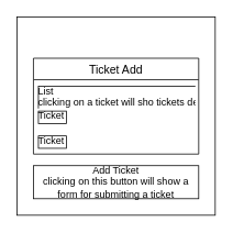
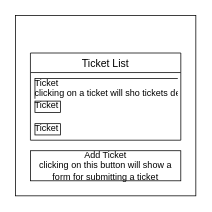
- <mxCell id="3" value="Ticket Add" style="swimlane;fontStyle=0;childLayout=stackLayout;horizontal=1;startSize=26;horizontalStack=0;resizeParent=1;resizeParentMax=0;resizeLast=0;collapsible=1;marginBottom=0;align=center;fontSize=14;" vertex="1" parent="1"><mxGeometry x="40" y="70" width="200" height="116" as="geometry" /></mxCell>
+ <mxCell id="3" value="Ticket List" style="swimlane;fontStyle=0;childLayout=stackLayout;horizontal=1;startSize=26;horizontalStack=0;resizeParent=1;resizeParentMax=0;resizeLast=0;collapsible=1;marginBottom=0;align=center;fontSize=14;" vertex="1" parent="1"><mxGeometry x="40" y="70" width="200" height="116" as="geometry" /></mxCell>
- <mxCell id="4" value="List&#10;clicking on a ticket will sho tickets detal" style="text;strokeColor=none;fillColor=none;spacingLeft=4;spacingRight=4;overflow=hidden;rotatable=0;points=[[0,0.5],[1,0.5]];portConstraint=eastwest;fontSize=12;labelBorderColor=default;" vertex="1" parent="3"><mxGeometry y="26" width="200" height="30" as="geometry" /></mxCell>
+ <mxCell id="4" value="Ticket&#10;clicking on a ticket will sho tickets detal" style="text;strokeColor=none;fillColor=none;spacingLeft=4;spacingRight=4;overflow=hidden;rotatable=0;points=[[0,0.5],[1,0.5]];portConstraint=eastwest;fontSize=12;labelBorderColor=default;" vertex="1" parent="3"><mxGeometry y="26" width="200" height="30" as="geometry" /></mxCell>
